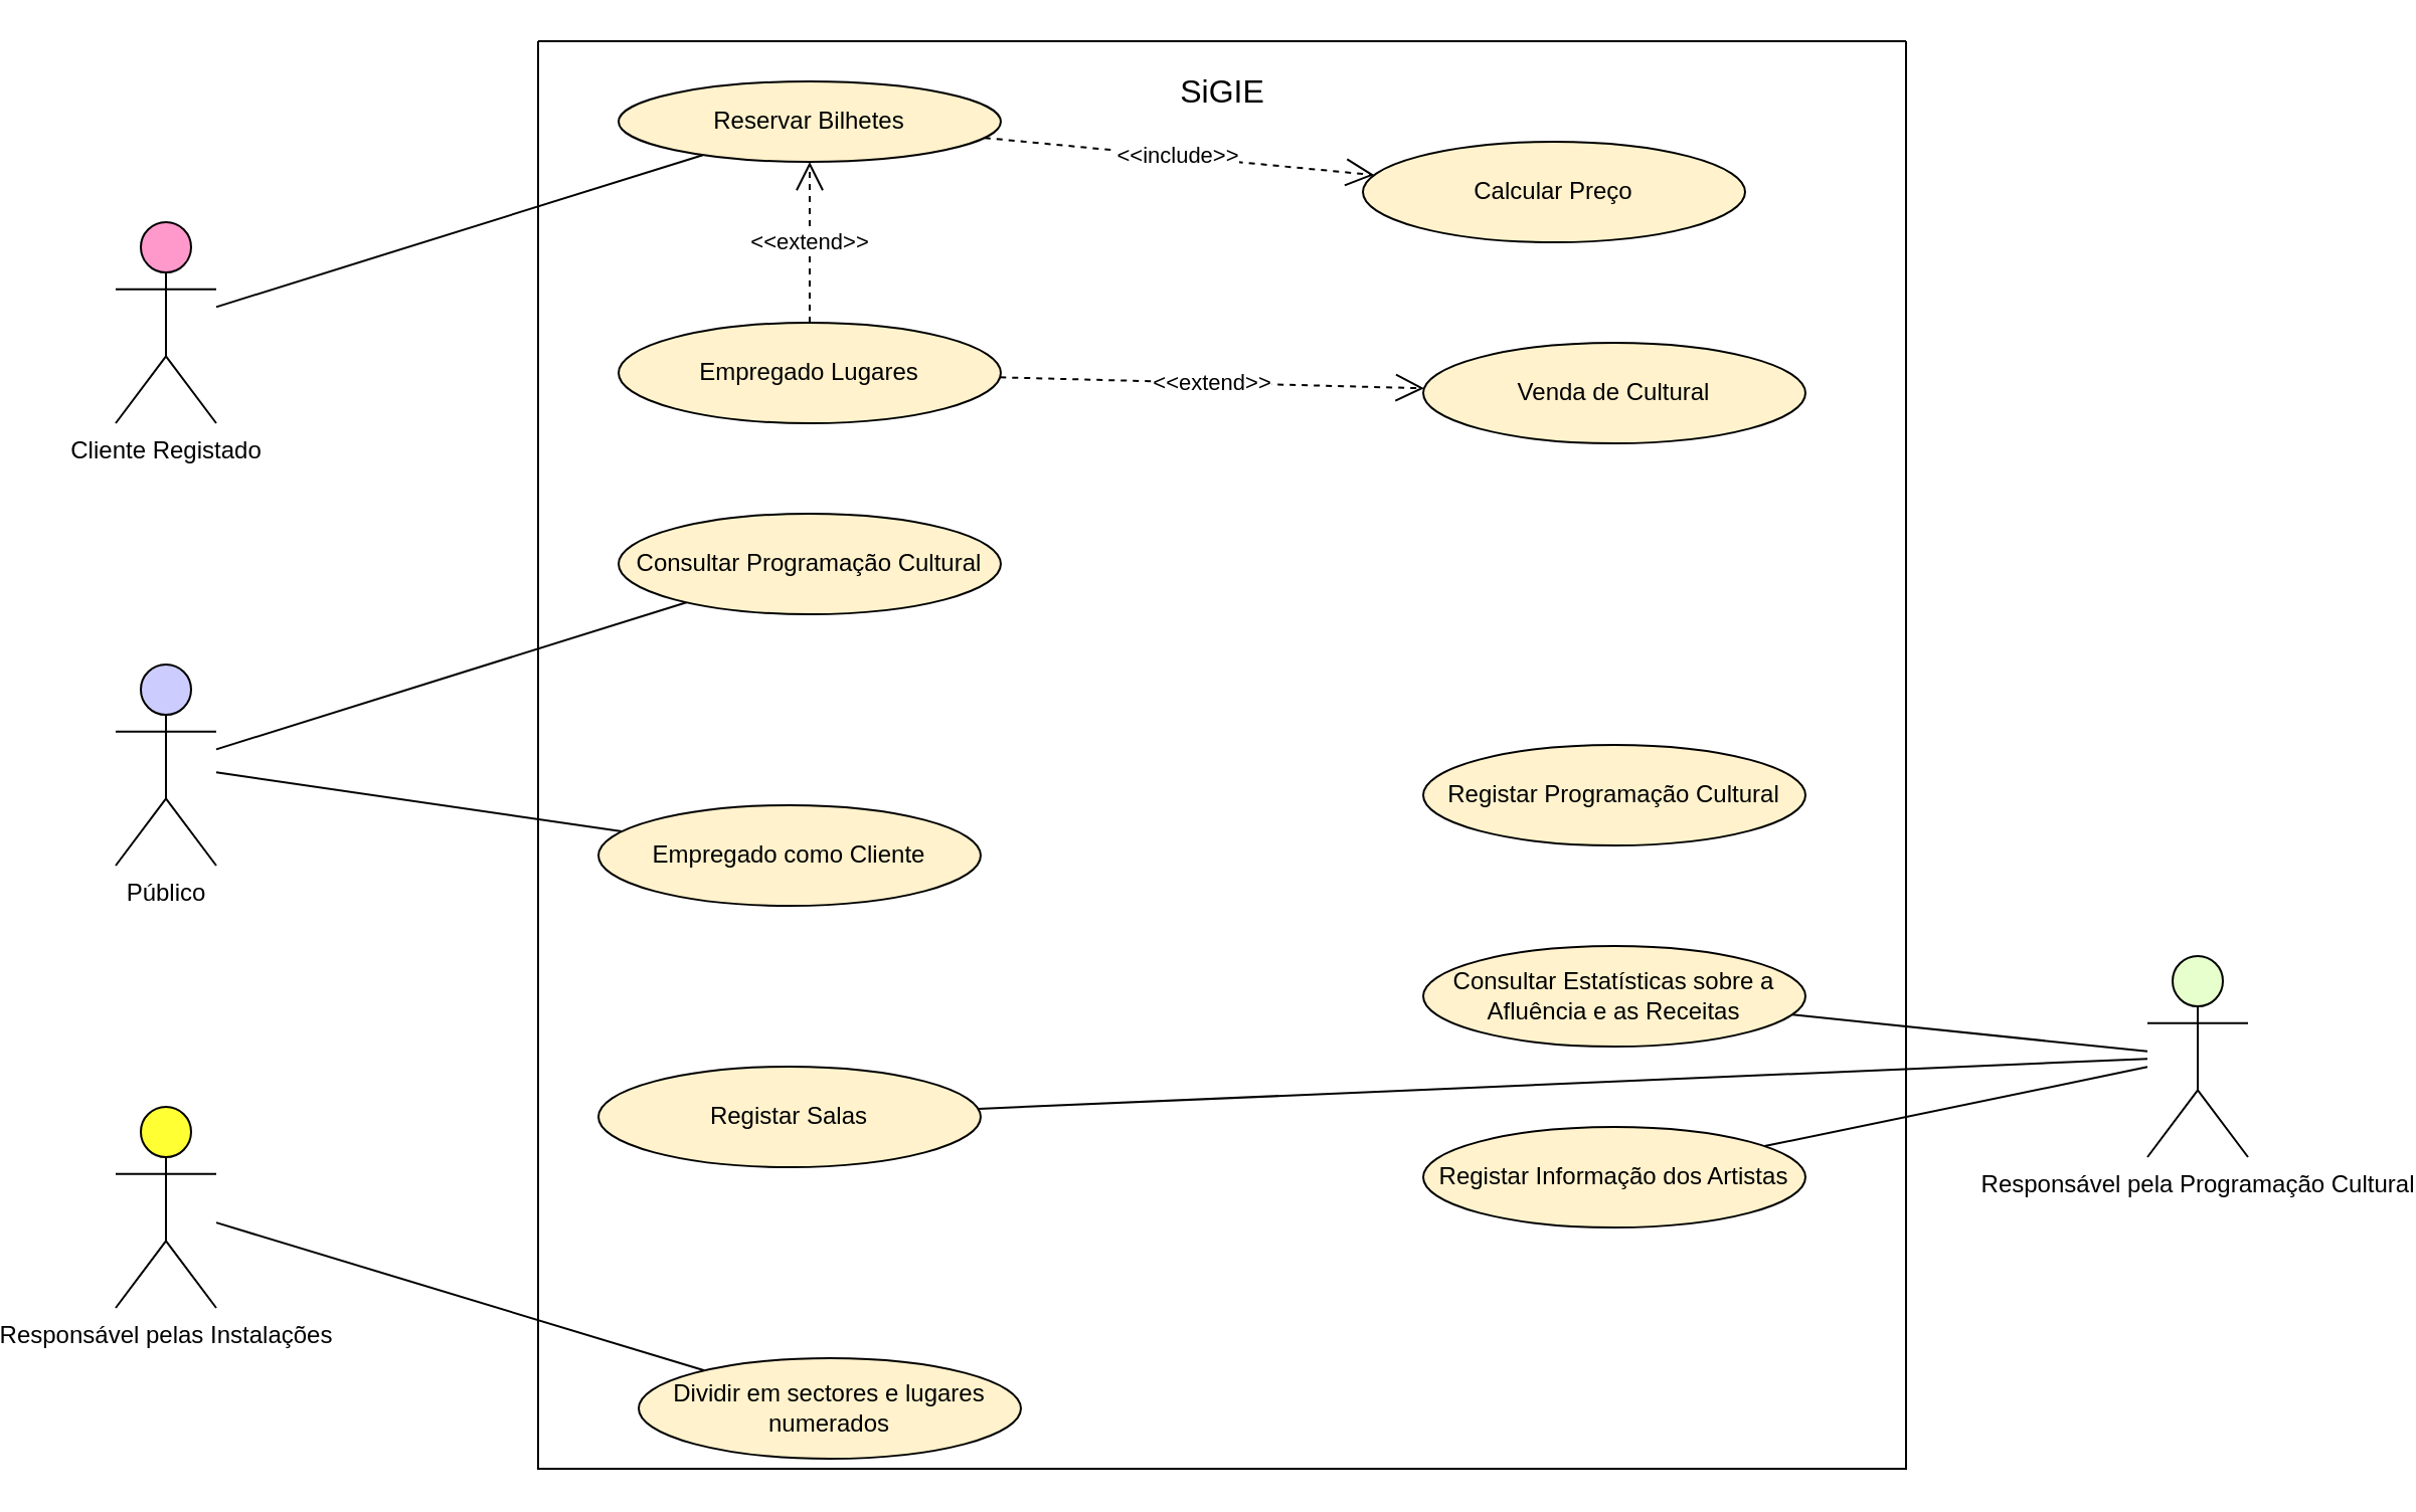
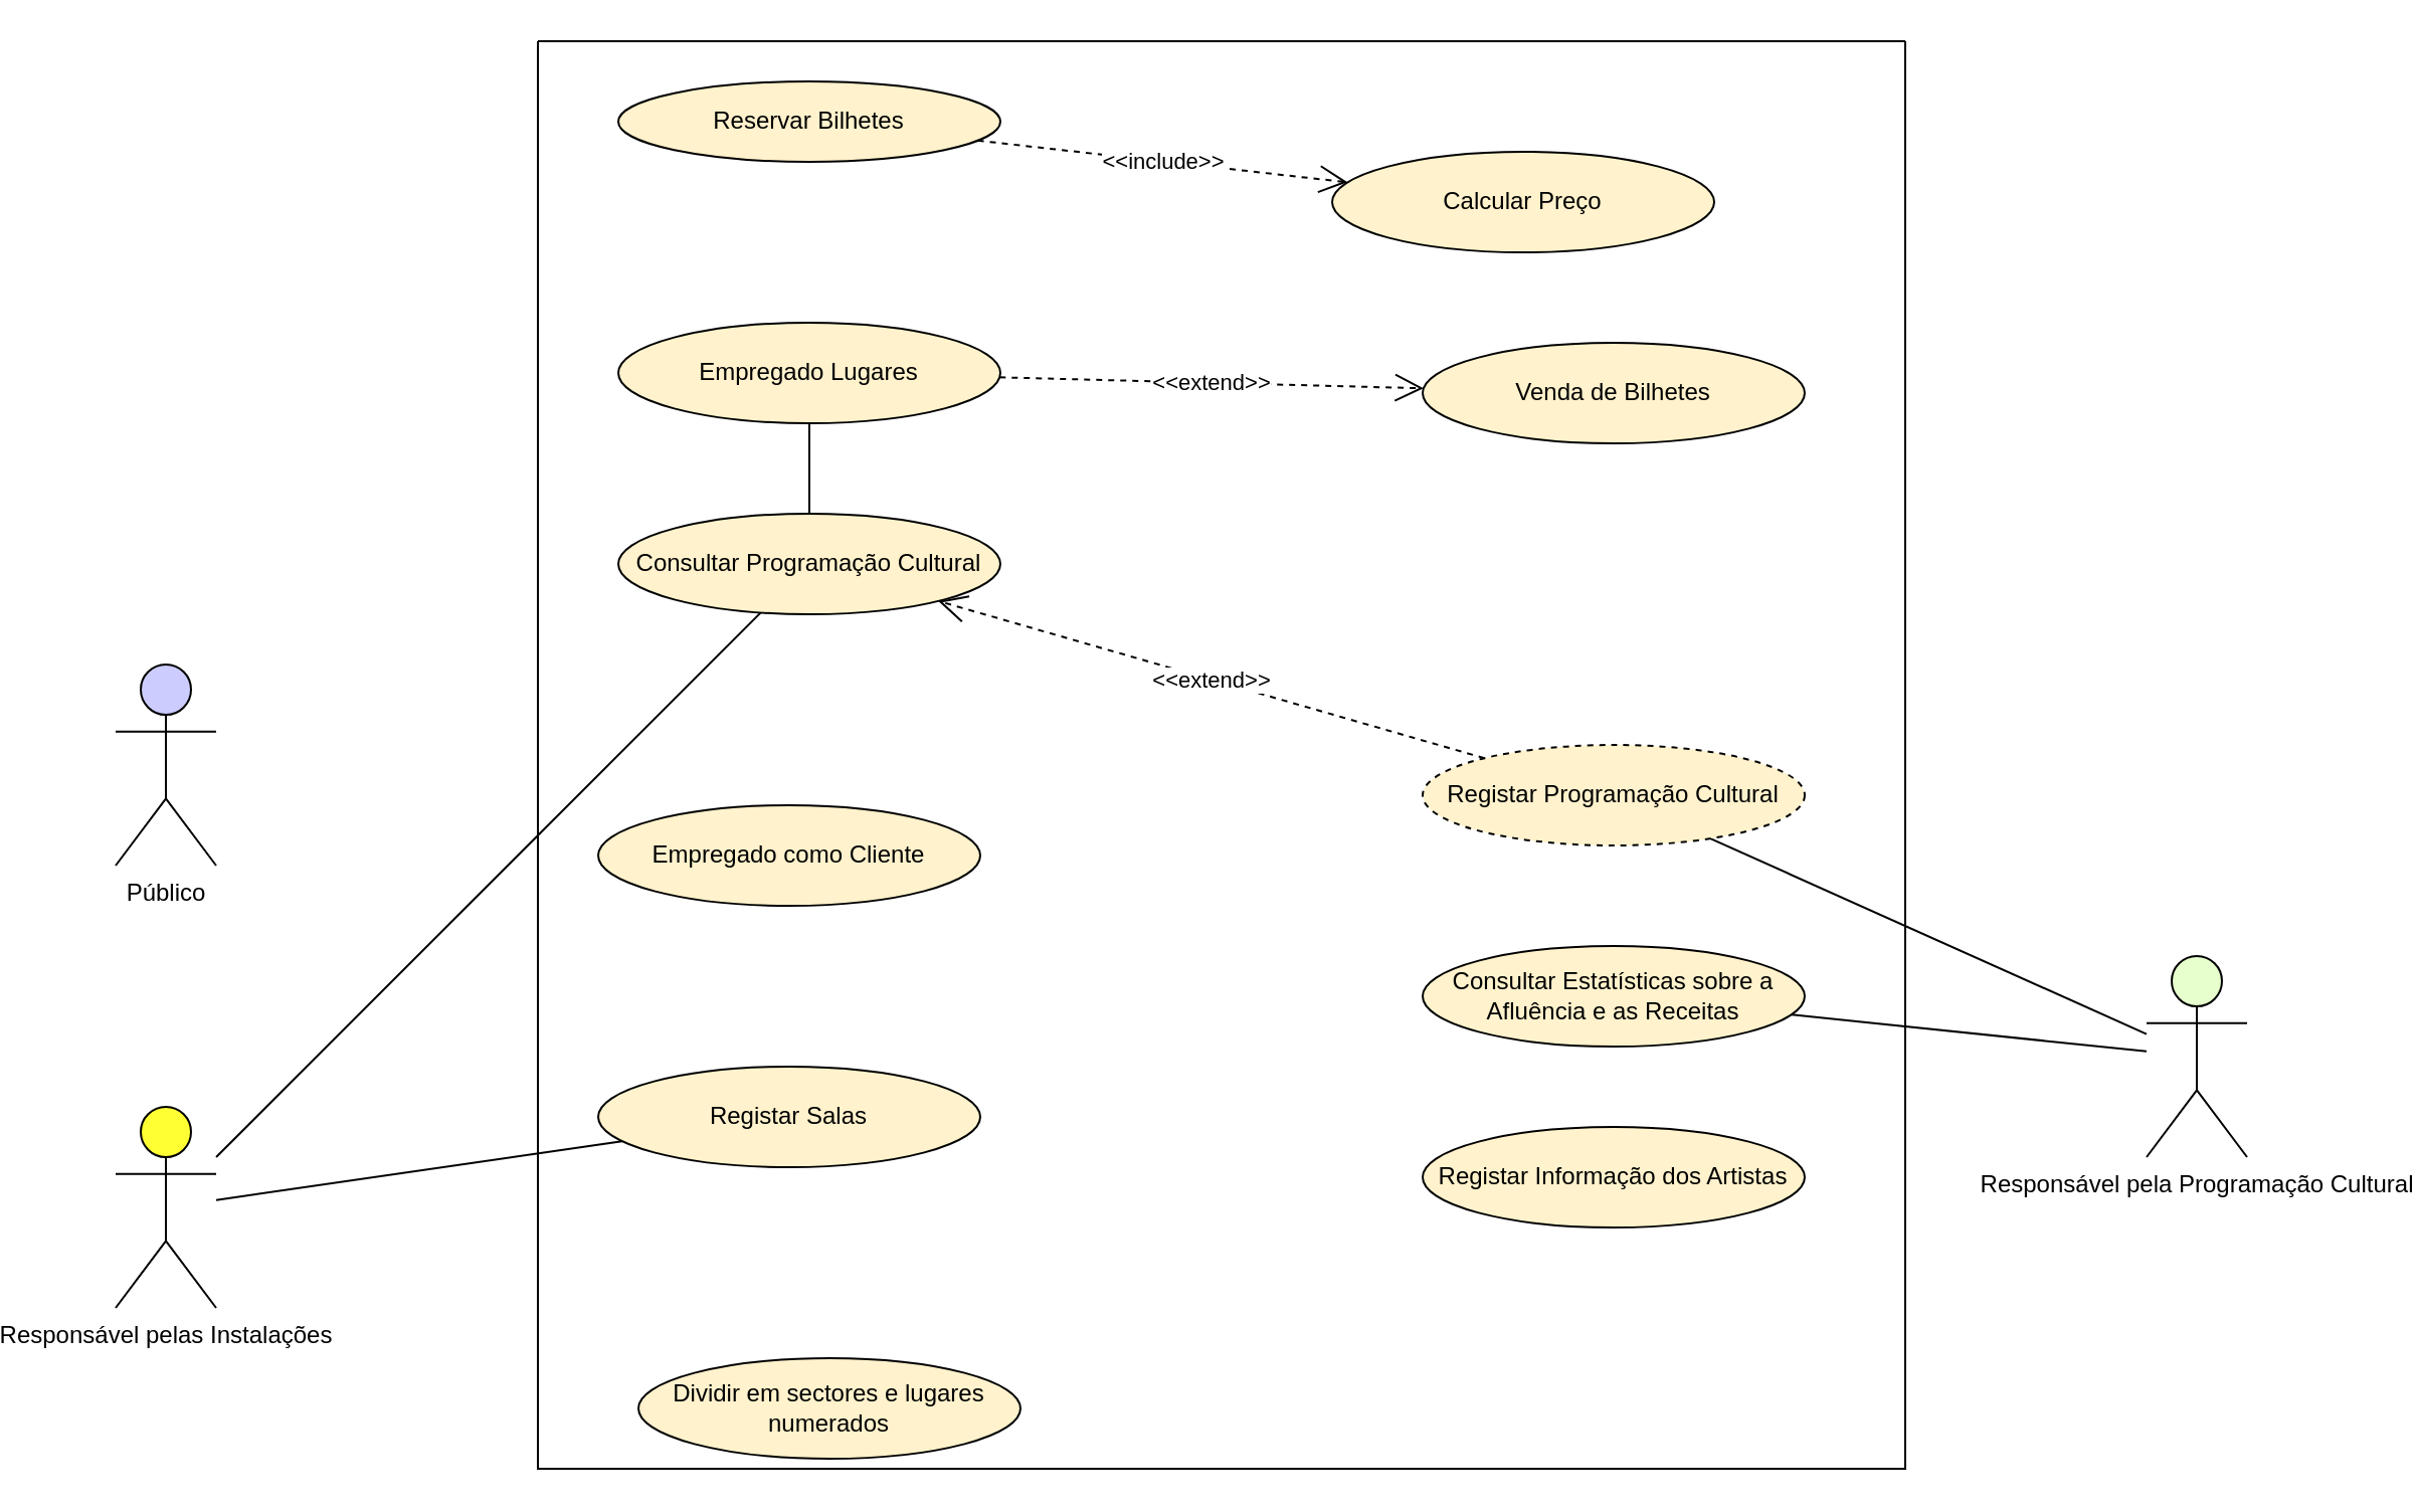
- <mxCell id="15" value="&lt;font style=&quot;font-size: 16px;&quot;&gt;SiGIE&lt;/font&gt;" style="text;html=1;align=center;verticalAlign=middle;resizable=0;points=[];autosize=1;strokeColor=none;fillColor=none;strokeWidth=1;" parent="14" vertex="1"><mxGeometry x="305" y="10" width="70" height="30" as="geometry" /></mxCell>
- <mxCell id="30" value="Calcular Preço" style="ellipse;whiteSpace=wrap;html=1;fillColor=light-dark(#FFF2CC,#EDEDED);" parent="14" vertex="1"><mxGeometry x="410" y="50" width="190" height="50" as="geometry" /></mxCell>
+ <mxCell id="30" value="Calcular Preço" style="ellipse;whiteSpace=wrap;html=1;fillColor=light-dark(#FFF2CC,#EDEDED);" parent="14" vertex="1"><mxGeometry x="395" y="55" width="190" height="50" as="geometry" /></mxCell>
- <mxCell id="10" value="" style="endArrow=none;html=1;rounded=0;" parent="1" source="4" target="24" edge="1"><mxGeometry width="50" height="50" relative="1" as="geometry"><mxPoint x="110" y="159.5" as="sourcePoint" /><mxPoint x="250" y="159.5" as="targetPoint" /></mxGeometry></mxCell>
- <mxCell id="27" value="&amp;lt;&amp;lt;extend&amp;gt;&amp;gt;" style="endArrow=open;endSize=12;dashed=1;html=1;rounded=0;" parent="14" source="25" target="24" edge="1"><mxGeometry width="160" relative="1" as="geometry"><mxPoint x="192" y="122" as="sourcePoint" /><mxPoint x="298" y="130" as="targetPoint" /></mxGeometry></mxCell>
- <mxCell id="4" value="Cliente Registado" style="shape=umlActor;verticalLabelPosition=bottom;verticalAlign=top;html=1;outlineConnect=0;fillColor=#FF99CC;" parent="1" vertex="1"><mxGeometry x="20" y="110" width="50" height="100" as="geometry" /></mxCell>
- <mxCell id="23" value="Venda de Cultural" style="ellipse;whiteSpace=wrap;html=1;fillColor=light-dark(#FFF2CC,#EDEDED);" parent="14" vertex="1"><mxGeometry x="440" y="150" width="190" height="50" as="geometry" /></mxCell>
+ <mxCell id="23" value="Venda de Bilhetes" style="ellipse;whiteSpace=wrap;html=1;fillColor=light-dark(#FFF2CC,#EDEDED);" parent="14" vertex="1"><mxGeometry x="440" y="150" width="190" height="50" as="geometry" /></mxCell>
+ <mxCell id="28" value="&amp;lt;&amp;lt;extend&amp;gt;&amp;gt;" style="endArrow=open;endSize=12;dashed=1;html=1;rounded=0;" parent="14" source="22" target="19" edge="1"><mxGeometry width="160" relative="1" as="geometry"><mxPoint x="250" y="422" as="sourcePoint" /><mxPoint x="200" y="270" as="targetPoint" /></mxGeometry></mxCell>
- <mxCell id="5" value="" style="endArrow=none;html=1;rounded=0;" parent="1" source="19" target="3" edge="1"><mxGeometry width="50" height="50" relative="1" as="geometry"><mxPoint x="0" y="280" as="sourcePoint" /><mxPoint x="200" y="280" as="targetPoint" /></mxGeometry></mxCell>
+ <mxCell id="5" value="" style="endArrow=none;html=1;rounded=0;" parent="1" source="19" target="25" edge="1"><mxGeometry width="50" height="50" relative="1" as="geometry"><mxPoint x="0" y="280" as="sourcePoint" /><mxPoint x="200" y="280" as="targetPoint" /></mxGeometry></mxCell>
- <mxCell id="22" value="&lt;div&gt;Registar Programação Cultural &lt;br&gt;&lt;/div&gt;" style="ellipse;whiteSpace=wrap;html=1;fillColor=light-dark(#FFF2CC,#EDEDED);" parent="14" vertex="1"><mxGeometry x="440" y="350" width="190" height="50" as="geometry" /></mxCell>
+ <mxCell id="22" value="&lt;div&gt;Registar Programação Cultural &lt;br&gt;&lt;/div&gt;" style="ellipse;whiteSpace=wrap;html=1;fillColor=light-dark(#FFF2CC,#EDEDED);dashed=1;" parent="14" vertex="1"><mxGeometry x="440" y="350" width="190" height="50" as="geometry" /></mxCell>
- <mxCell id="9" value="" style="endArrow=none;html=1;rounded=0;" parent="1" source="18" target="3" edge="1"><mxGeometry width="50" height="50" relative="1" as="geometry"><mxPoint x="0" y="344.5" as="sourcePoint" /><mxPoint x="200" y="344.5" as="targetPoint" /></mxGeometry></mxCell>
- <mxCell id="8" value="" style="endArrow=none;html=1;rounded=0;" parent="1" source="2" target="16" edge="1"><mxGeometry width="50" height="50" relative="1" as="geometry"><mxPoint x="1030" y="390" as="sourcePoint" /><mxPoint x="1230" y="390" as="targetPoint" /></mxGeometry></mxCell>
+ <mxCell id="8" value="" style="endArrow=none;html=1;rounded=0;" parent="1" source="2" target="22" edge="1"><mxGeometry width="50" height="50" relative="1" as="geometry"><mxPoint x="1030" y="390" as="sourcePoint" /><mxPoint x="1230" y="390" as="targetPoint" /></mxGeometry></mxCell>
- <mxCell id="7" value="" style="endArrow=none;html=1;rounded=0;" parent="1" source="2" target="20" edge="1"><mxGeometry width="50" height="50" relative="1" as="geometry"><mxPoint x="1060" y="520" as="sourcePoint" /><mxPoint x="1260" y="520" as="targetPoint" /></mxGeometry></mxCell>
+ <mxCell id="12" value="" style="endArrow=none;html=1;rounded=0;" parent="1" source="11" target="16" edge="1"><mxGeometry width="50" height="50" relative="1" as="geometry"><mxPoint x="130" y="599.5" as="sourcePoint" /><mxPoint x="330" y="599.5" as="targetPoint" /></mxGeometry></mxCell>
- <mxCell id="13" value="" style="endArrow=none;html=1;rounded=0;" parent="1" source="11" target="17" edge="1"><mxGeometry width="50" height="50" relative="1" as="geometry"><mxPoint x="90" y="642" as="sourcePoint" /><mxPoint x="260" y="660" as="targetPoint" /></mxGeometry></mxCell>
+ <mxCell id="13" value="" style="endArrow=none;html=1;rounded=0;" parent="1" source="11" target="19" edge="1"><mxGeometry width="50" height="50" relative="1" as="geometry"><mxPoint x="90" y="642" as="sourcePoint" /><mxPoint x="260" y="660" as="targetPoint" /></mxGeometry></mxCell>
